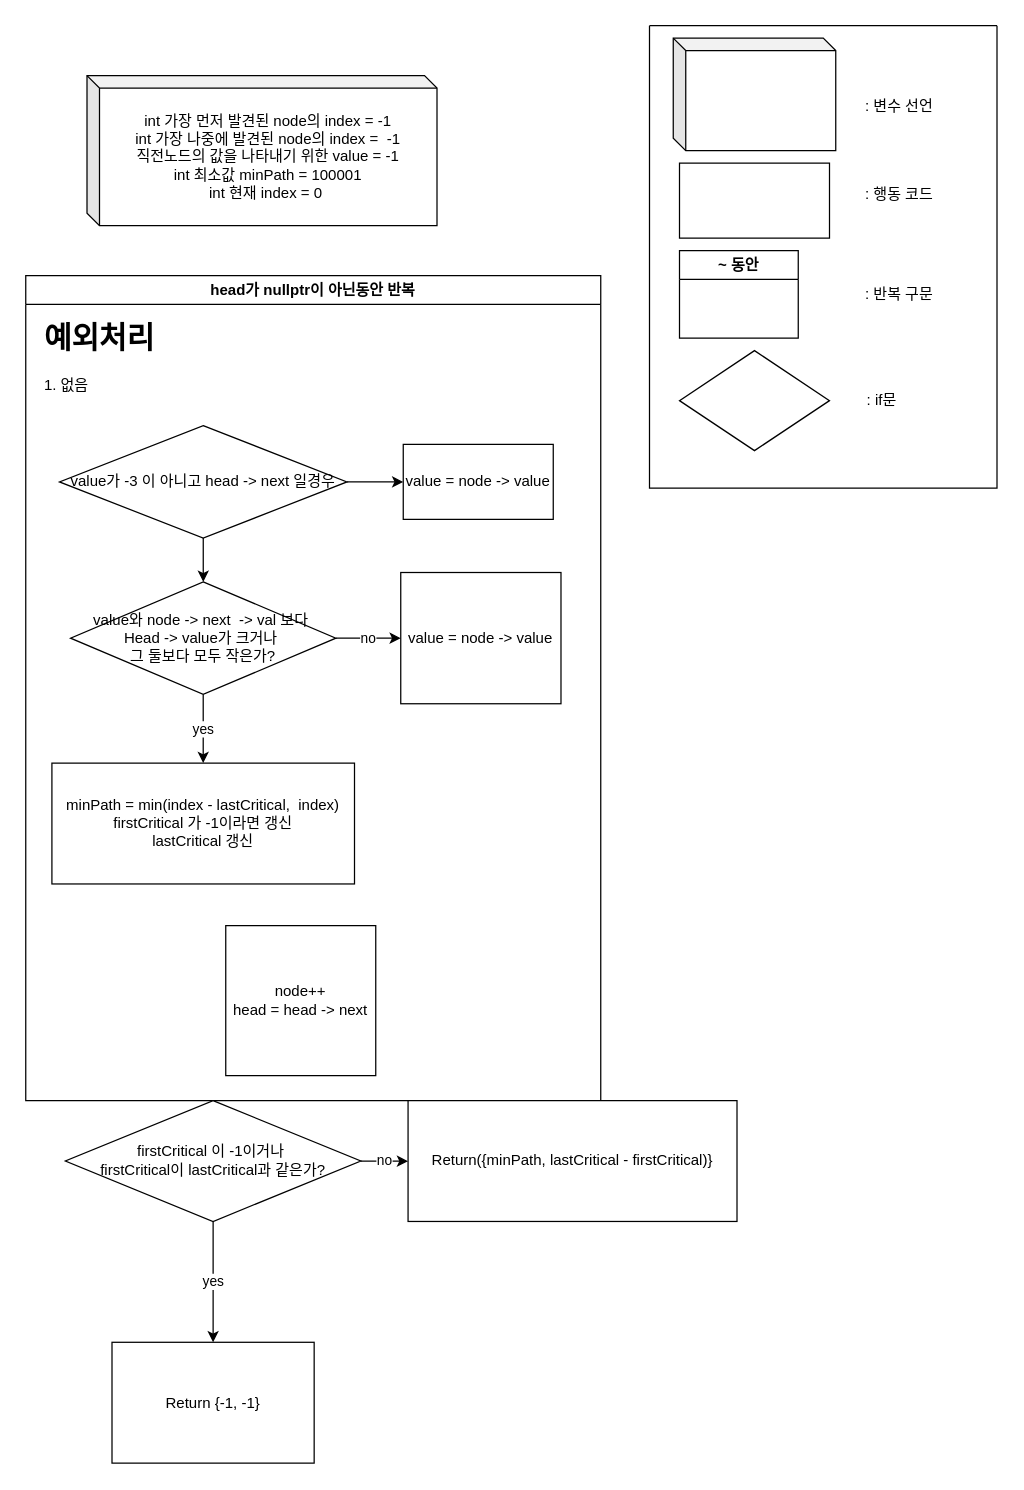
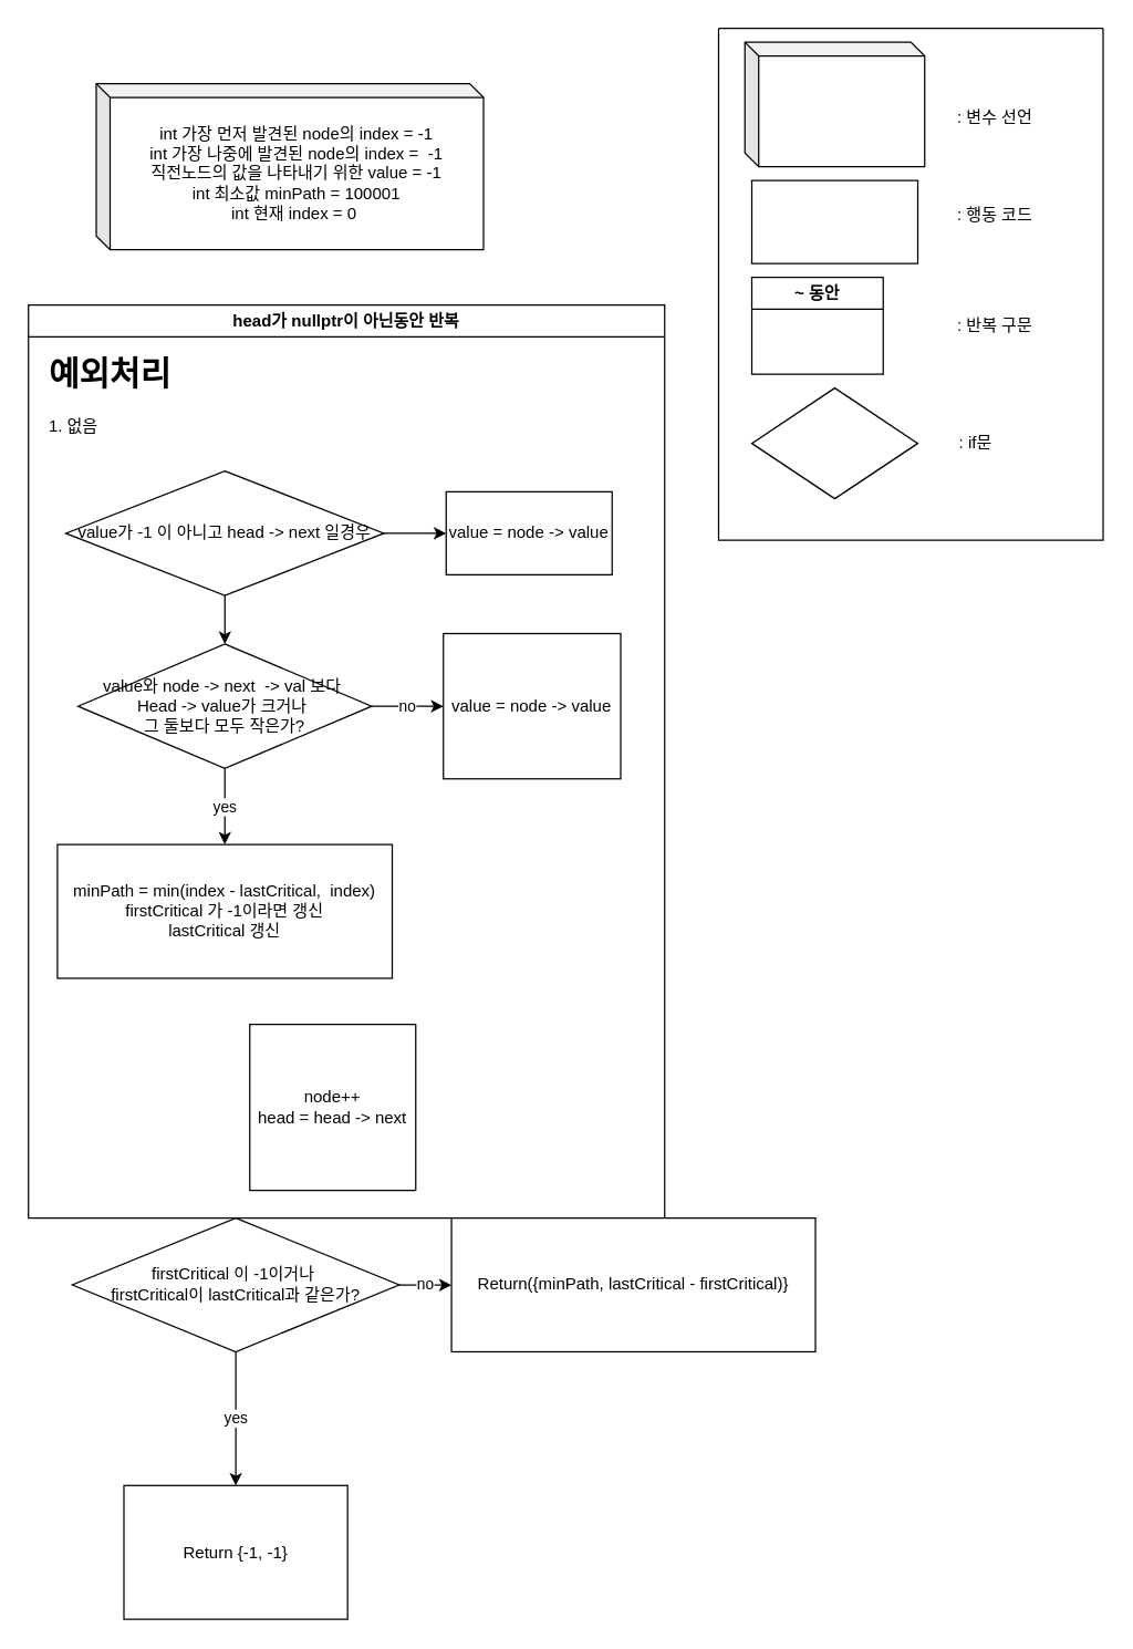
- <mxCell id="14" value="value가 -3 이 아니고 head -&amp;gt; next 일경우" style="rounded=0;whiteSpace=wrap;html=1;shape=rhombus;perimeter=rhombusPerimeter;" vertex="1" parent="11"><mxGeometry x="26.97" y="120" width="230" height="90" as="geometry" /></mxCell>
+ <mxCell id="14" value="value가 -1 이 아니고 head -&amp;gt; next 일경우" style="rounded=0;whiteSpace=wrap;html=1;shape=rhombus;perimeter=rhombusPerimeter;" vertex="1" parent="11"><mxGeometry x="26.97" y="120" width="230" height="90" as="geometry" /></mxCell>
